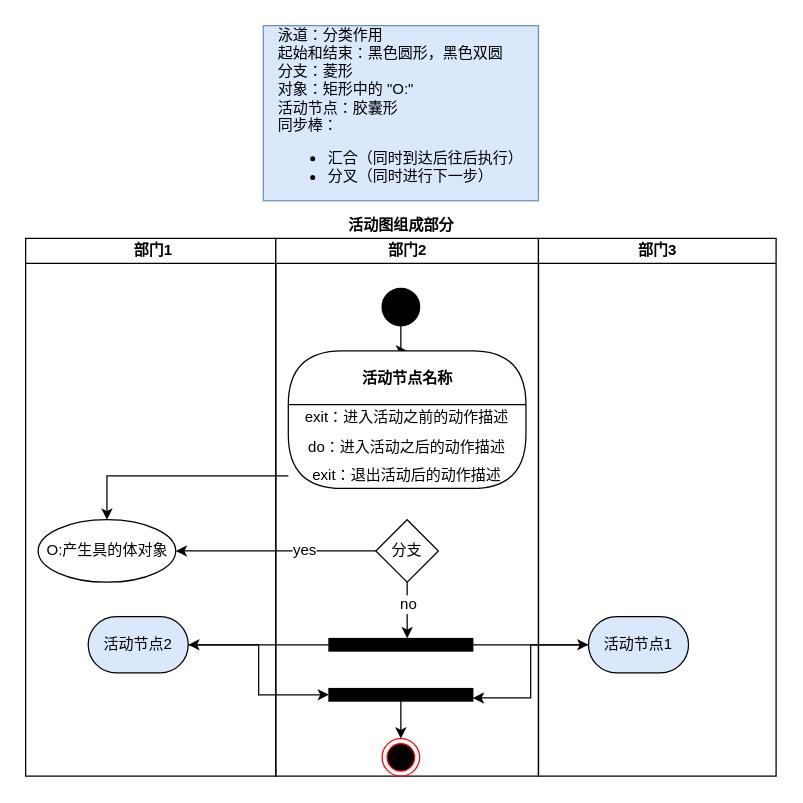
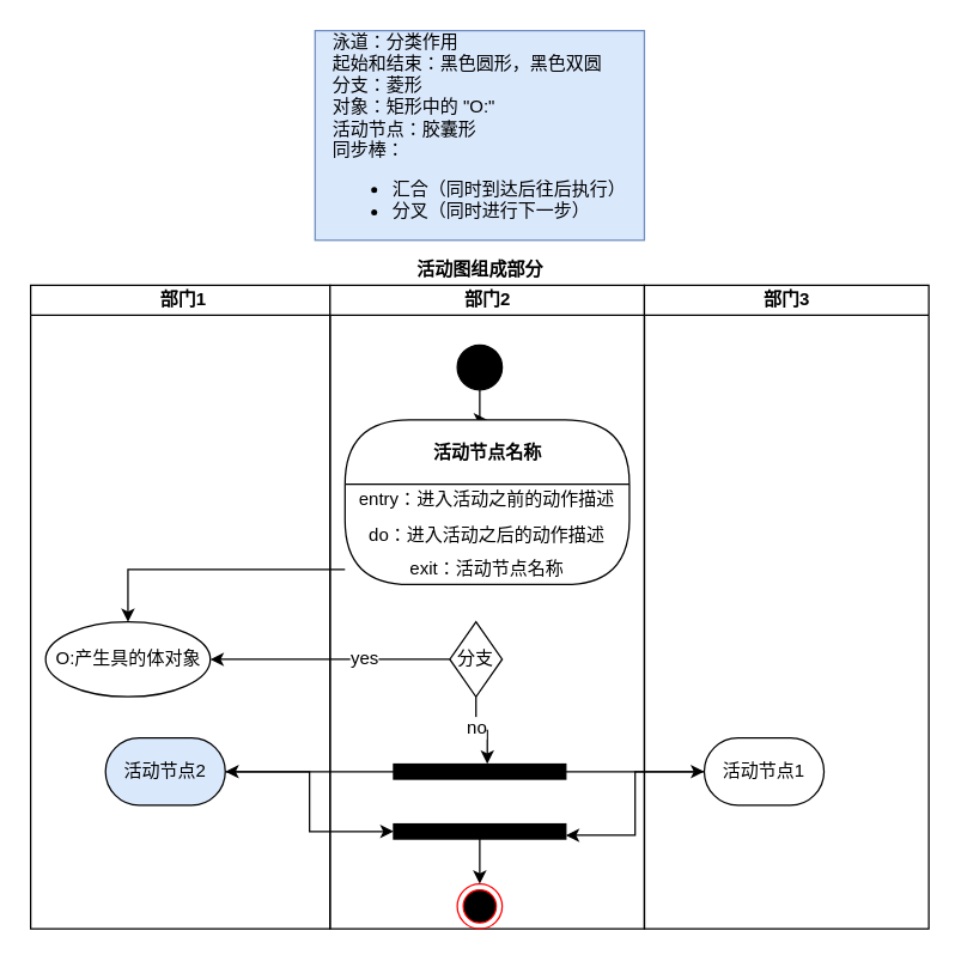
- <mxCell id="11" value="exit：进入活动之前的动作描述" style="text;html=1;align=center;verticalAlign=middle;spacingLeft=4;spacingRight=4;whiteSpace=wrap;overflow=hidden;rotatable=0;" vertex="1" parent="10"><mxGeometry y="43" width="190" height="20" as="geometry" /></mxCell>
+ <mxCell id="11" value="entry：进入活动之前的动作描述" style="text;html=1;align=center;verticalAlign=middle;spacingLeft=4;spacingRight=4;whiteSpace=wrap;overflow=hidden;rotatable=0;" vertex="1" parent="10"><mxGeometry y="43" width="190" height="20" as="geometry" /></mxCell>
- <mxCell id="13" value="exit：退出活动后的动作描述" style="text;html=1;align=center;verticalAlign=middle;spacingLeft=4;spacingRight=4;whiteSpace=wrap;overflow=hidden;rotatable=0;" vertex="1" parent="10"><mxGeometry y="90" width="190" height="20" as="geometry" /></mxCell>
+ <mxCell id="13" value="exit：活动节点名称" style="text;html=1;align=center;verticalAlign=middle;spacingLeft=4;spacingRight=4;whiteSpace=wrap;overflow=hidden;rotatable=0;" vertex="1" parent="10"><mxGeometry y="90" width="190" height="20" as="geometry" /></mxCell>
- <mxCell id="16" value="分支" style="rhombus;whiteSpace=wrap;html=1;strokeColor=#000000;fillColor=#FFFFFF;" vertex="1" parent="6"><mxGeometry x="80" y="225" width="50" height="50" as="geometry" /></mxCell>
+ <mxCell id="16" value="分支" style="rhombus;whiteSpace=wrap;html=1;strokeColor=#000000;fillColor=#FFFFFF;" vertex="1" parent="6"><mxGeometry x="80" y="225" width="35" height="50" as="geometry" /></mxCell>
- <mxCell id="22" value="活动节点1" style="rounded=1;whiteSpace=wrap;html=1;strokeColor=#000000;fillColor=#dae8fc;arcSize=50;" vertex="1" parent="21"><mxGeometry x="40" y="302.5" width="80" height="45" as="geometry" /></mxCell>
+ <mxCell id="22" value="活动节点1" style="rounded=1;whiteSpace=wrap;html=1;strokeColor=#000000;fillColor=#FFFFFF;arcSize=50;" vertex="1" parent="21"><mxGeometry x="40" y="302.5" width="80" height="45" as="geometry" /></mxCell>
